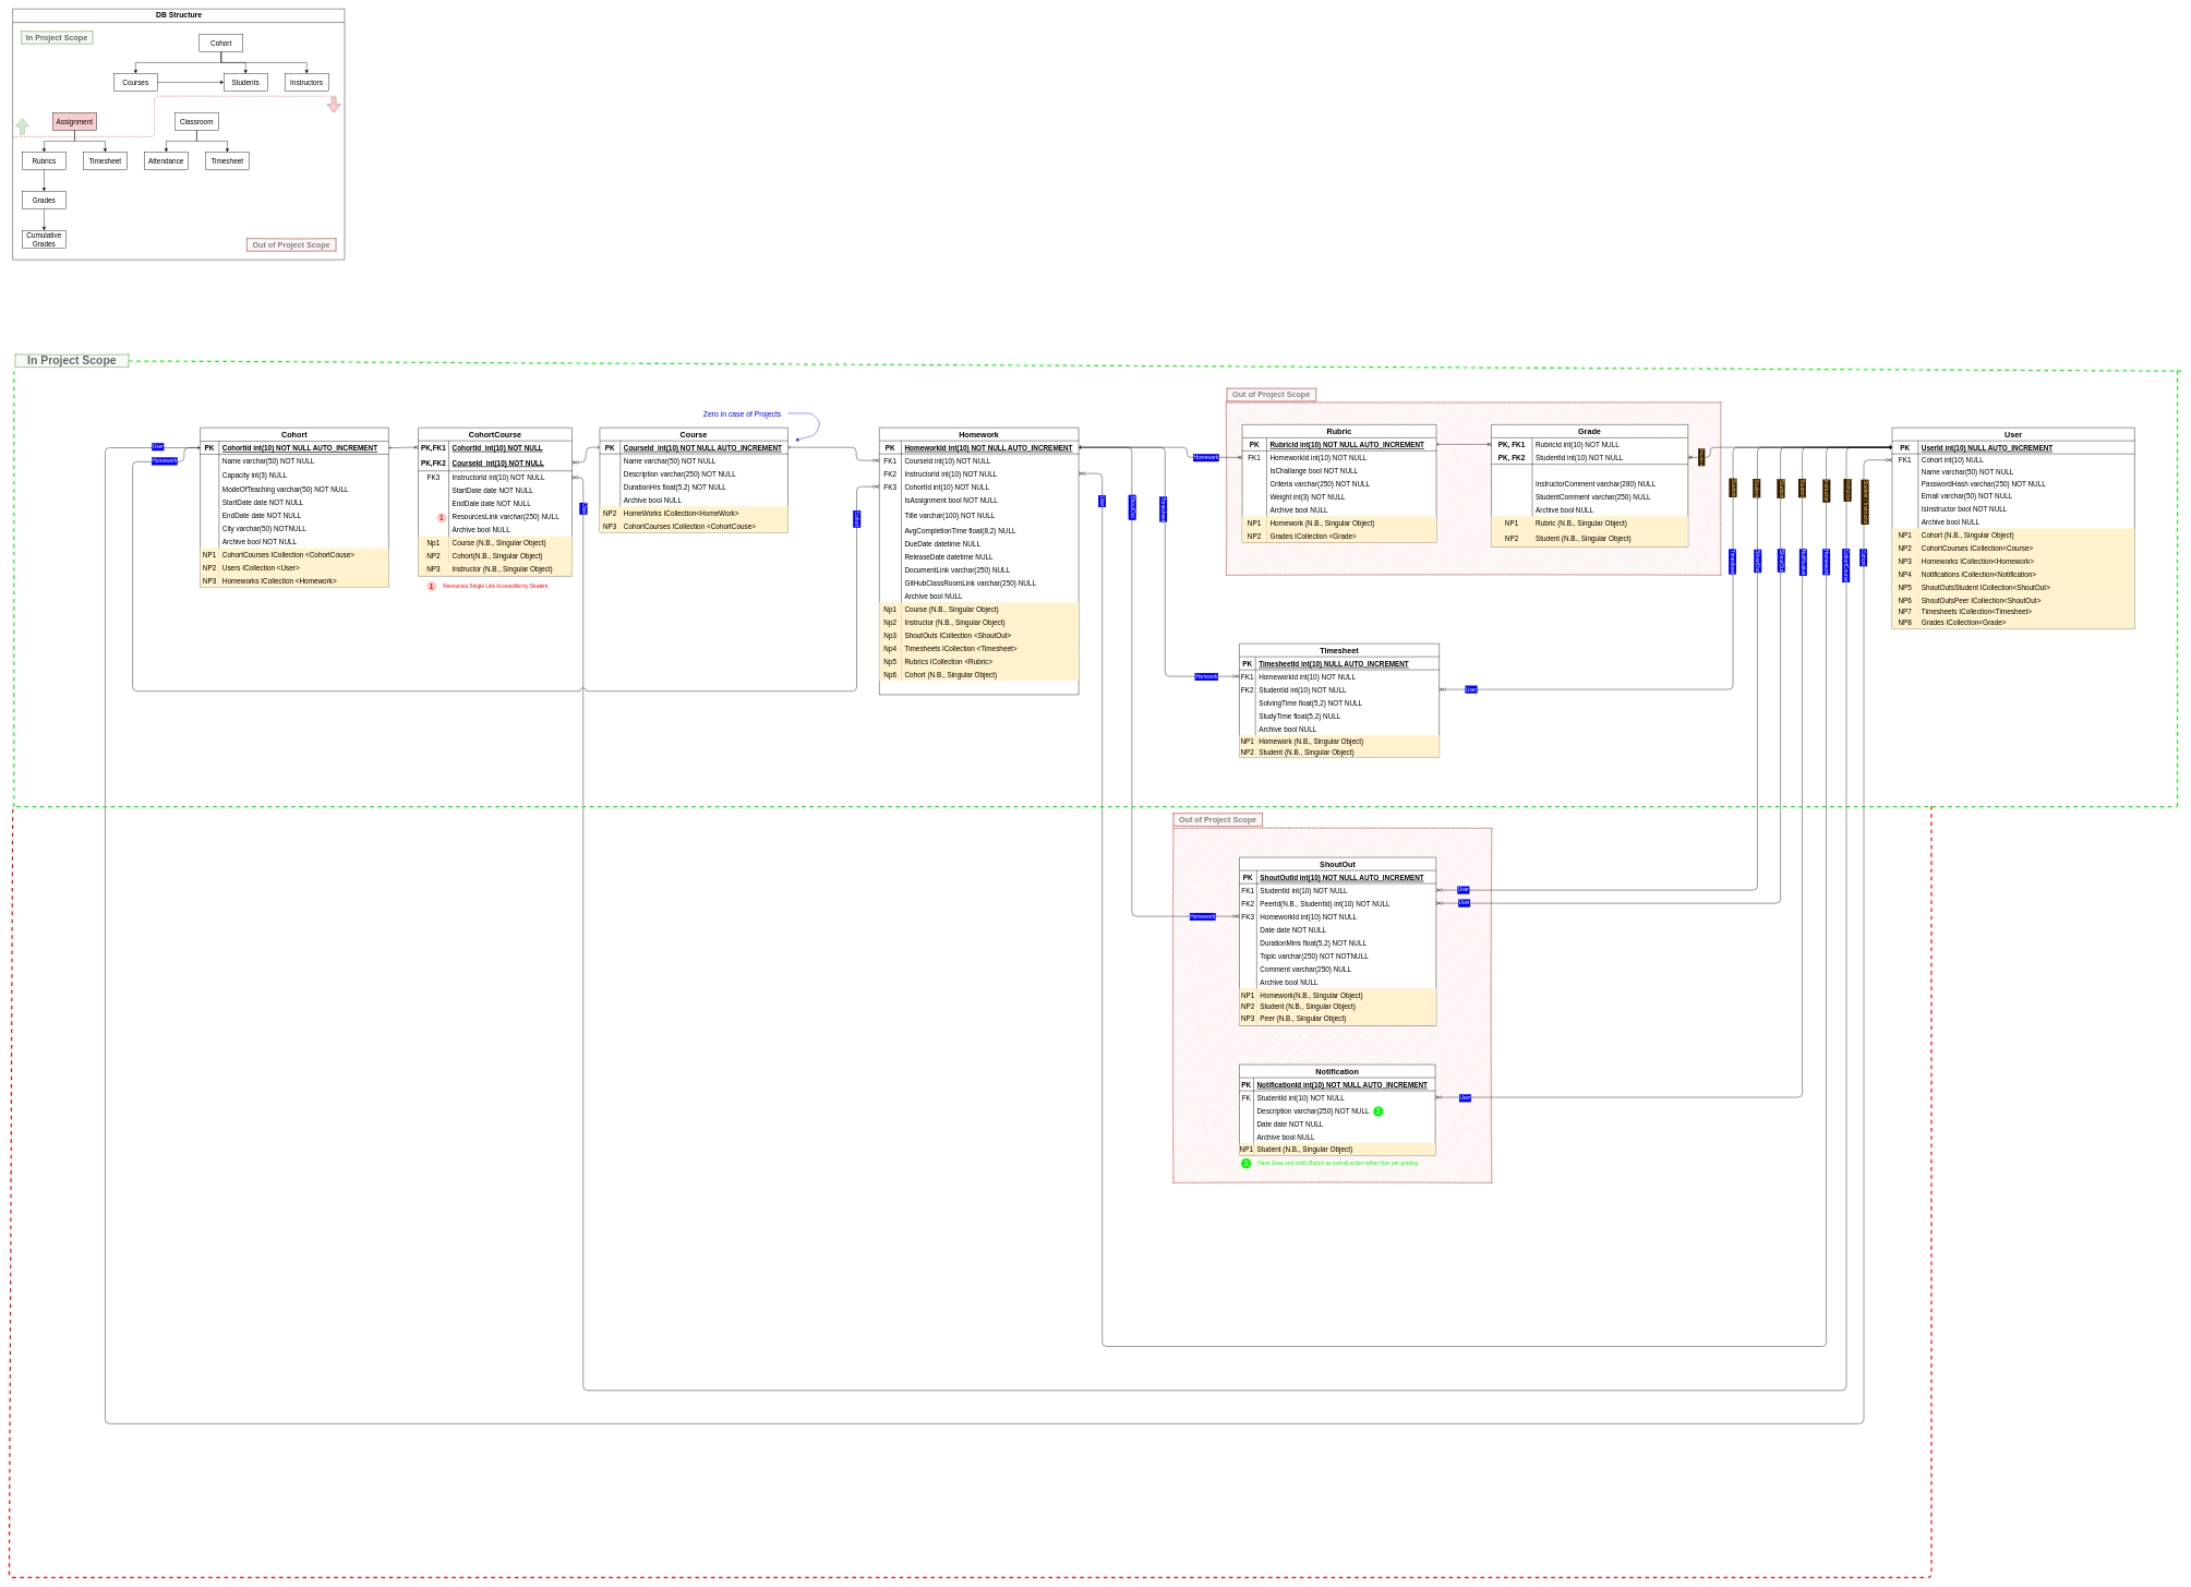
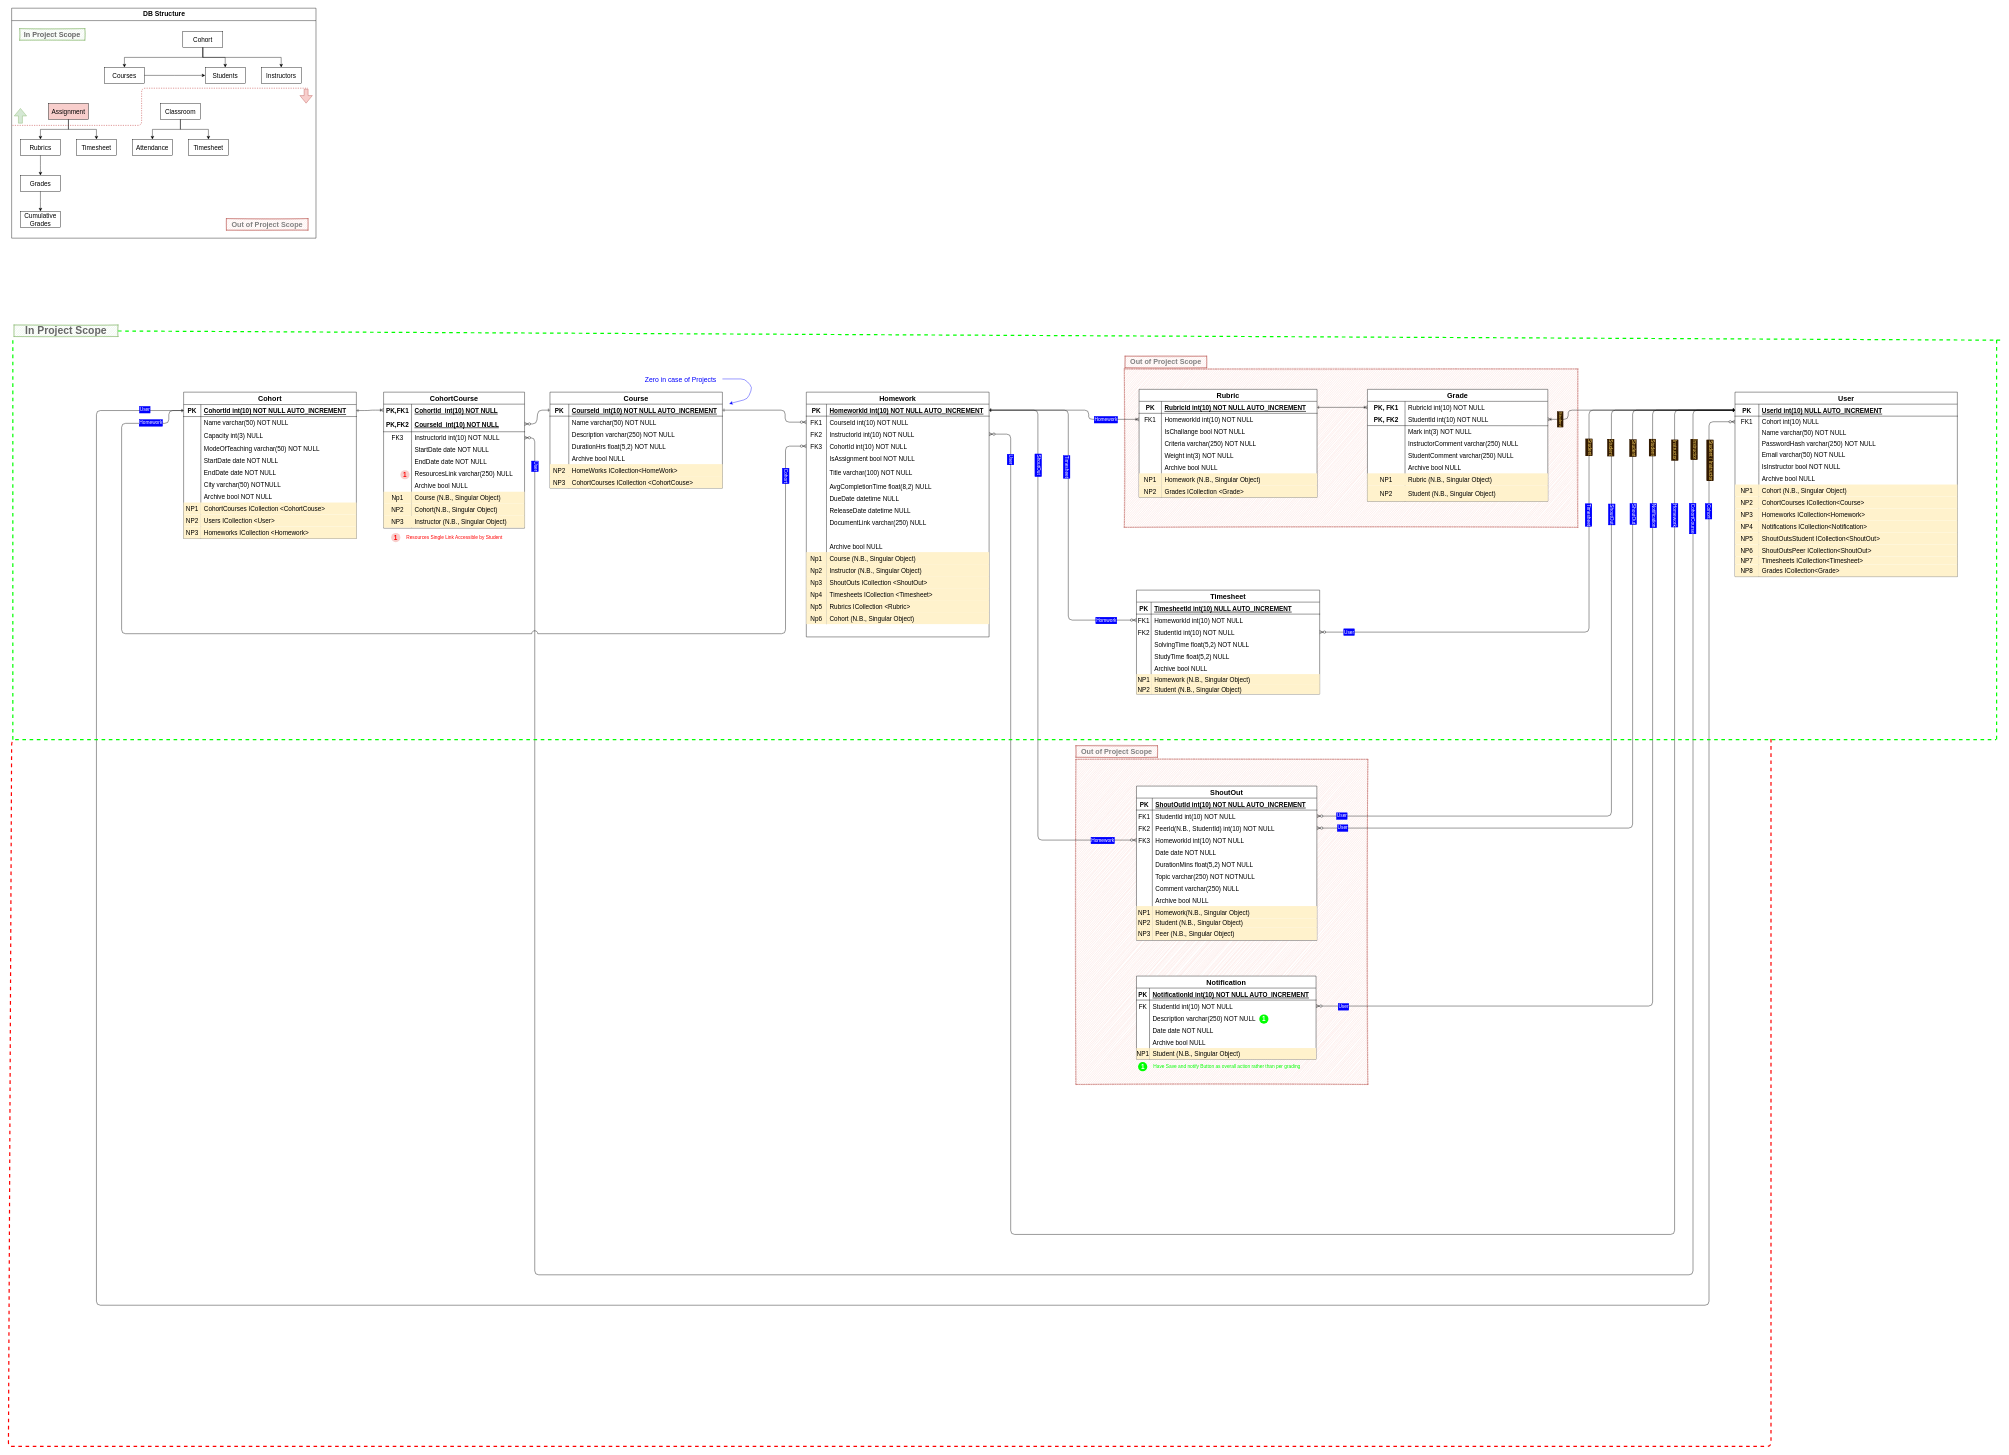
+ <mxCell id="74" value="Mark int(3) NOT NULL" style="shape=partialRectangle;overflow=hidden;connectable=0;fillColor=none;top=0;left=0;bottom=0;right=0;align=left;spacingLeft=6;fontSize=16;" parent="72" vertex="1"><mxGeometry x="93.95" width="357.05" height="30" as="geometry" /></mxCell>
- <mxCell id="77" value="InstructorComment varchar(280) NULL" style="shape=partialRectangle;overflow=hidden;connectable=0;fillColor=none;top=0;left=0;bottom=0;right=0;align=left;spacingLeft=6;fontSize=16;" parent="75" vertex="1"><mxGeometry x="93.95" width="357.05" height="30" as="geometry" /></mxCell>
+ <mxCell id="77" value="InstructorComment varchar(250) NULL" style="shape=partialRectangle;overflow=hidden;connectable=0;fillColor=none;top=0;left=0;bottom=0;right=0;align=left;spacingLeft=6;fontSize=16;" parent="75" vertex="1"><mxGeometry x="93.95" width="357.05" height="30" as="geometry" /></mxCell>
- <mxCell id="211" value="GitHubClassRoomLink varchar(250) NULL" style="shape=partialRectangle;overflow=hidden;connectable=0;fillColor=none;top=0;left=0;bottom=0;right=0;align=left;spacingLeft=6;fontStyle=0;fontSize=16;" parent="209" vertex="1"><mxGeometry x="50.412" width="406.588" height="30" as="geometry" /></mxCell>
